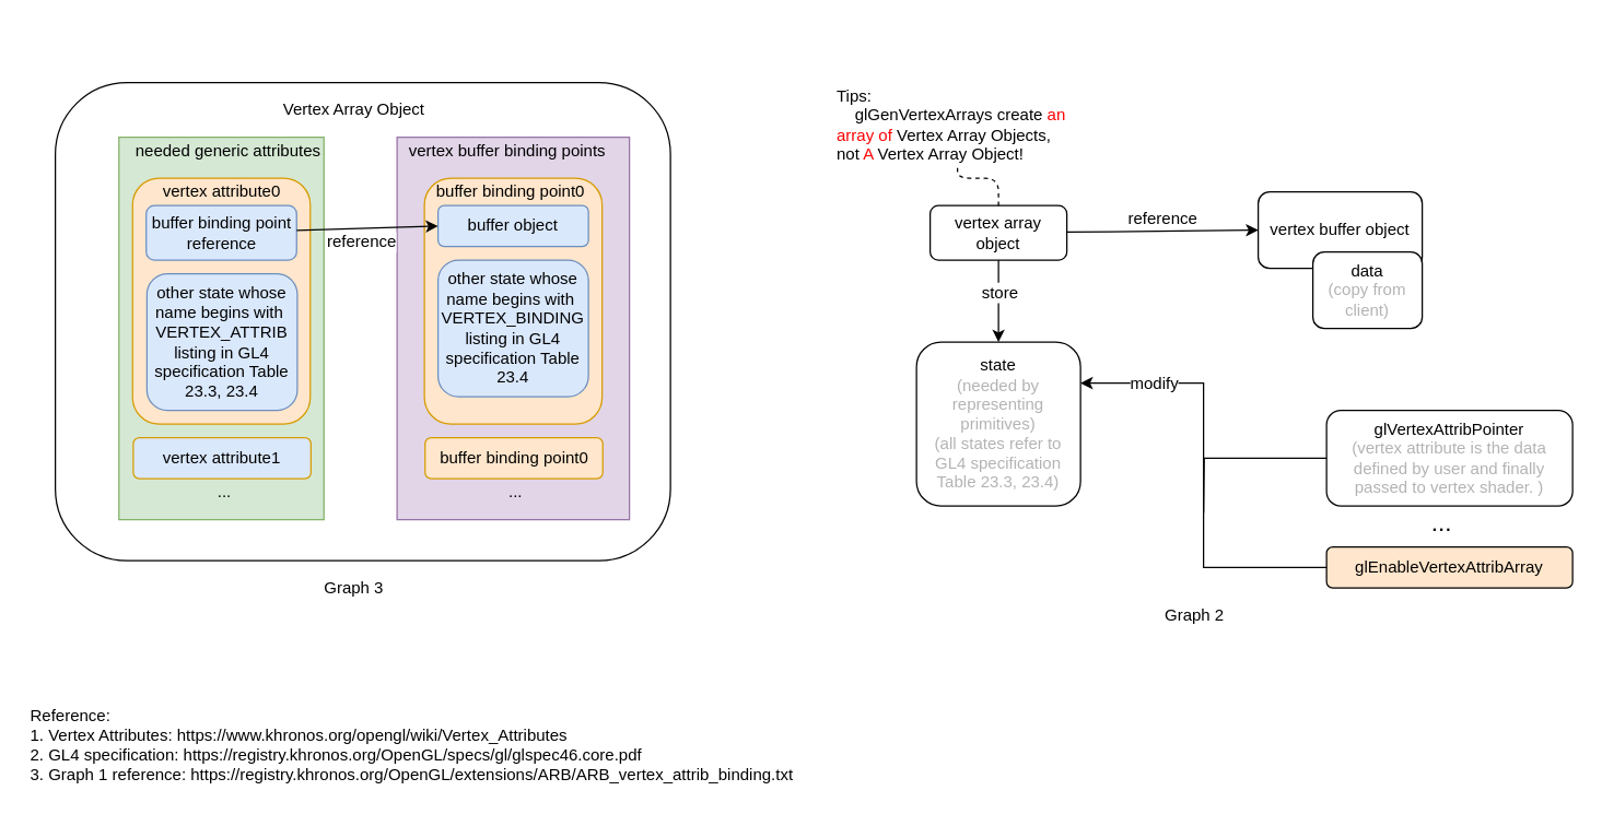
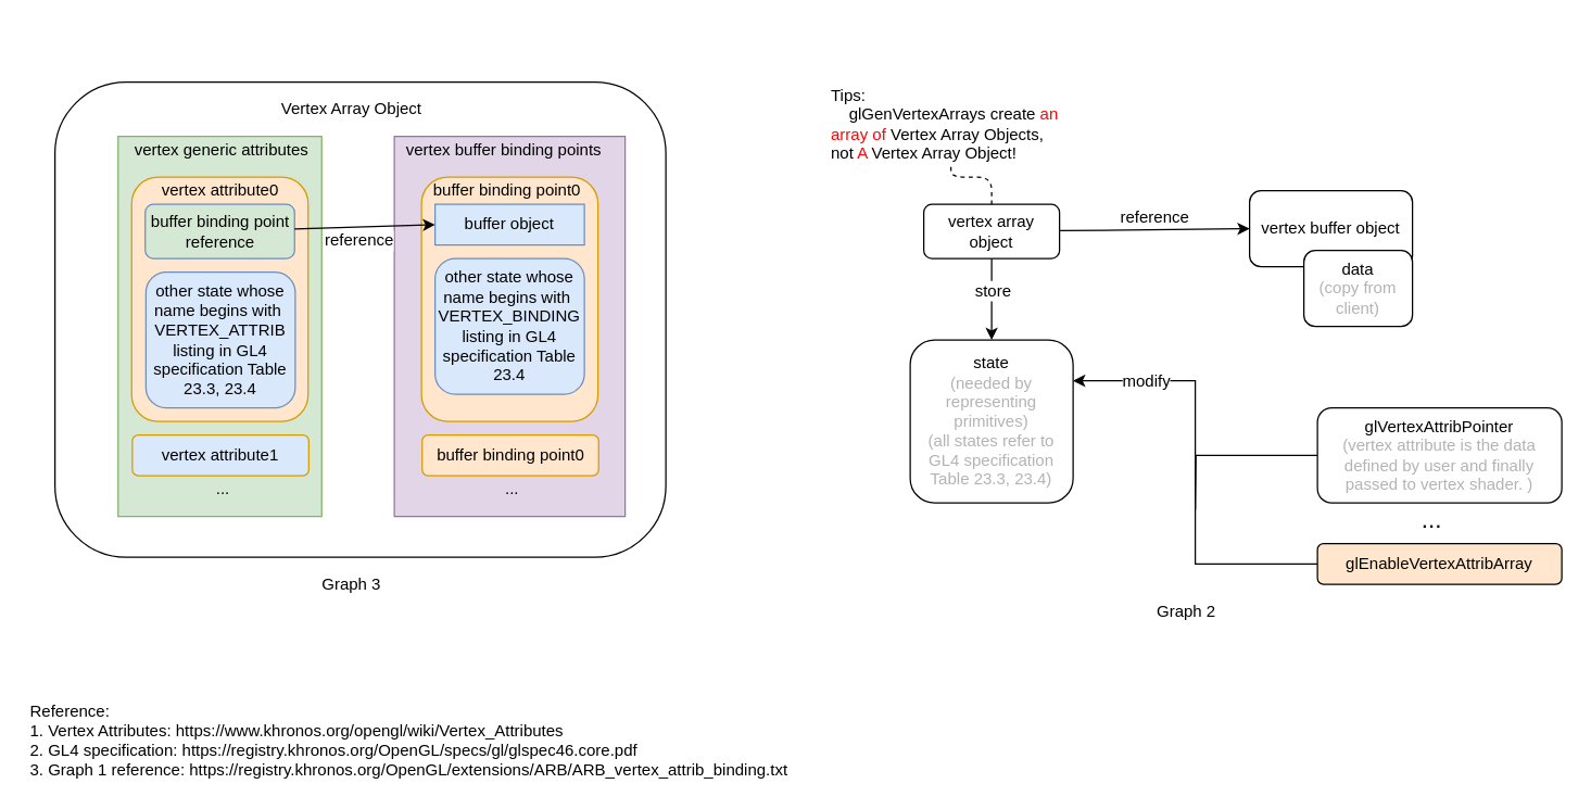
- <mxCell id="16" value="needed generic attributes" style="text;html=1;resizable=0;points=[];autosize=1;align=left;verticalAlign=top;spacingTop=-4;" parent="8" vertex="1"><mxGeometry x="10" width="140" height="20" as="geometry" /></mxCell>
+ <mxCell id="16" value="vertex generic attributes" style="text;html=1;resizable=0;points=[];autosize=1;align=left;verticalAlign=top;spacingTop=-4;" parent="8" vertex="1"><mxGeometry x="10" width="140" height="20" as="geometry" /></mxCell>
- <mxCell id="23" value="buffer object" style="rounded=1;whiteSpace=wrap;html=1;fillColor=#dae8fc;strokeColor=#6c8ebf;" parent="20" vertex="1"><mxGeometry x="20" y="50" width="110" height="30" as="geometry" /></mxCell>
+ <mxCell id="23" value="buffer object" style="whiteSpace=wrap;html=1;fillColor=#dae8fc;strokeColor=#6c8ebf;rounded=0;" parent="20" vertex="1"><mxGeometry x="20" y="50" width="110" height="30" as="geometry" /></mxCell>
- <mxCell id="12" value="buffer binding point reference" style="rounded=1;whiteSpace=wrap;html=1;fillColor=#dae8fc;strokeColor=#6c8ebf;" parent="8" vertex="1"><mxGeometry x="20" y="50" width="110" height="40" as="geometry" /></mxCell>
+ <mxCell id="12" value="buffer binding point reference" style="rounded=1;whiteSpace=wrap;html=1;fillColor=#d5e8d4;strokeColor=#6c8ebf;" parent="8" vertex="1"><mxGeometry x="20" y="50" width="110" height="40" as="geometry" /></mxCell>
